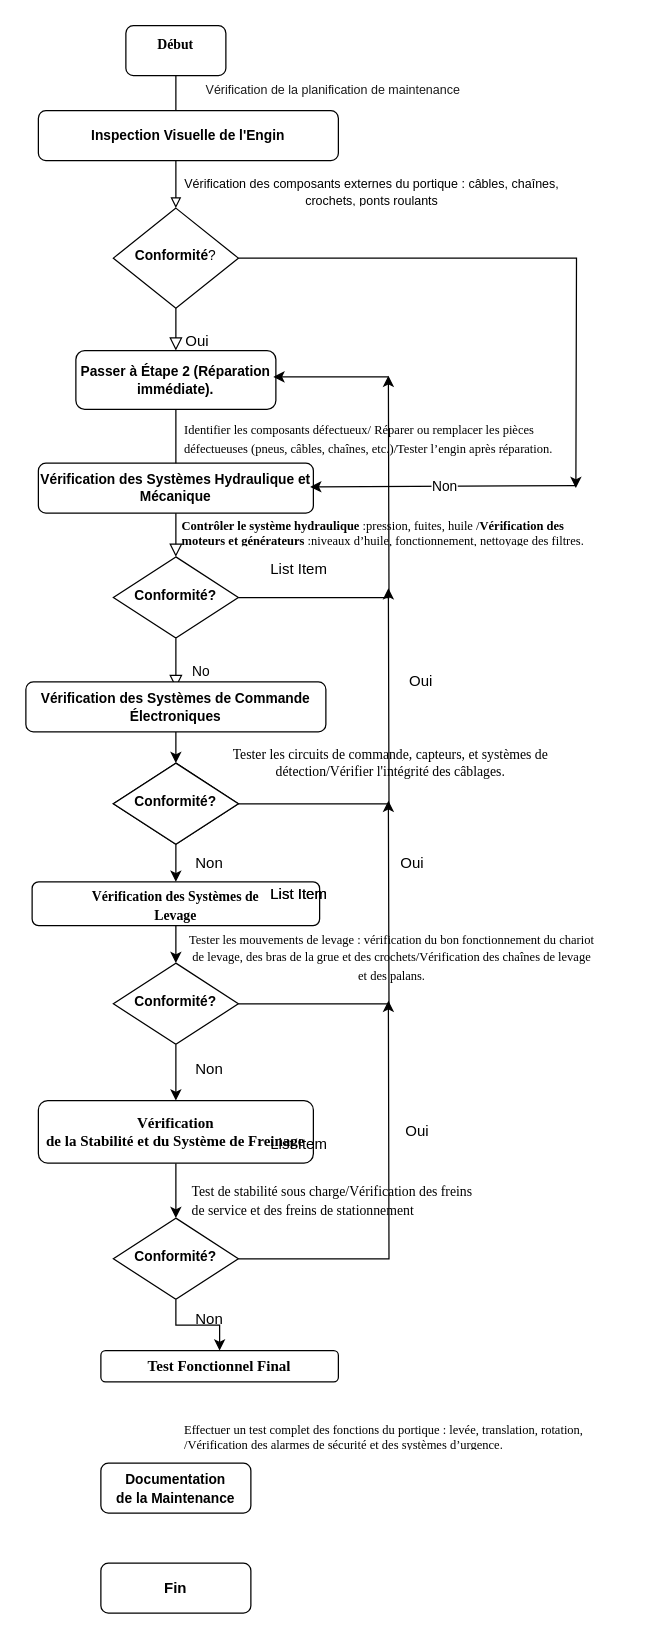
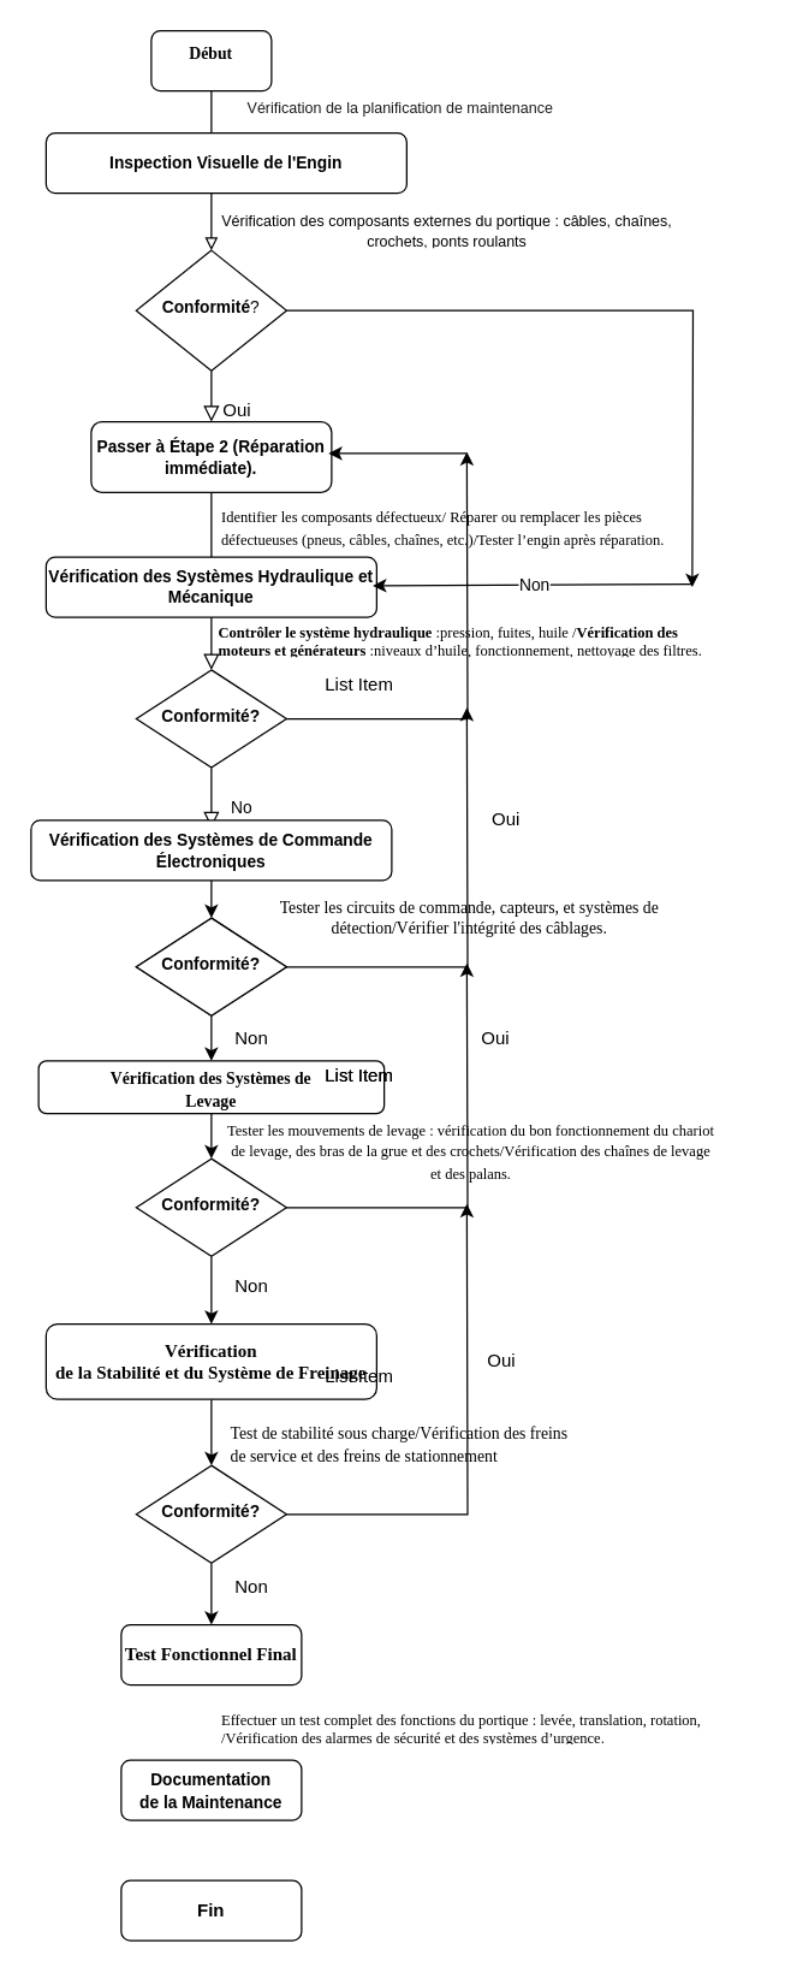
- <mxCell id="46" value="&lt;b style=&quot;background-color: transparent; color: light-dark(rgb(0, 0, 0), rgb(255, 255, 255));&quot;&gt;&lt;span style=&quot;font-family: &amp;quot;Times New Roman&amp;quot;, serif;&quot;&gt;&lt;font&gt;Test Fonctionnel Final&lt;/font&gt;&lt;/span&gt;&lt;/b&gt;" style="rounded=1;whiteSpace=wrap;html=1;fontSize=12;glass=0;strokeWidth=1;shadow=0;" vertex="1" parent="1"><mxGeometry x="80" y="1080" width="190" height="25" as="geometry" /></mxCell>
+ <mxCell id="46" value="&lt;b style=&quot;background-color: transparent; color: light-dark(rgb(0, 0, 0), rgb(255, 255, 255));&quot;&gt;&lt;span style=&quot;font-family: &amp;quot;Times New Roman&amp;quot;, serif;&quot;&gt;&lt;font&gt;Test Fonctionnel Final&lt;/font&gt;&lt;/span&gt;&lt;/b&gt;" style="rounded=1;whiteSpace=wrap;html=1;fontSize=12;glass=0;strokeWidth=1;shadow=0;" vertex="1" parent="1"><mxGeometry x="80" y="1080" width="120" height="40" as="geometry" /></mxCell>
